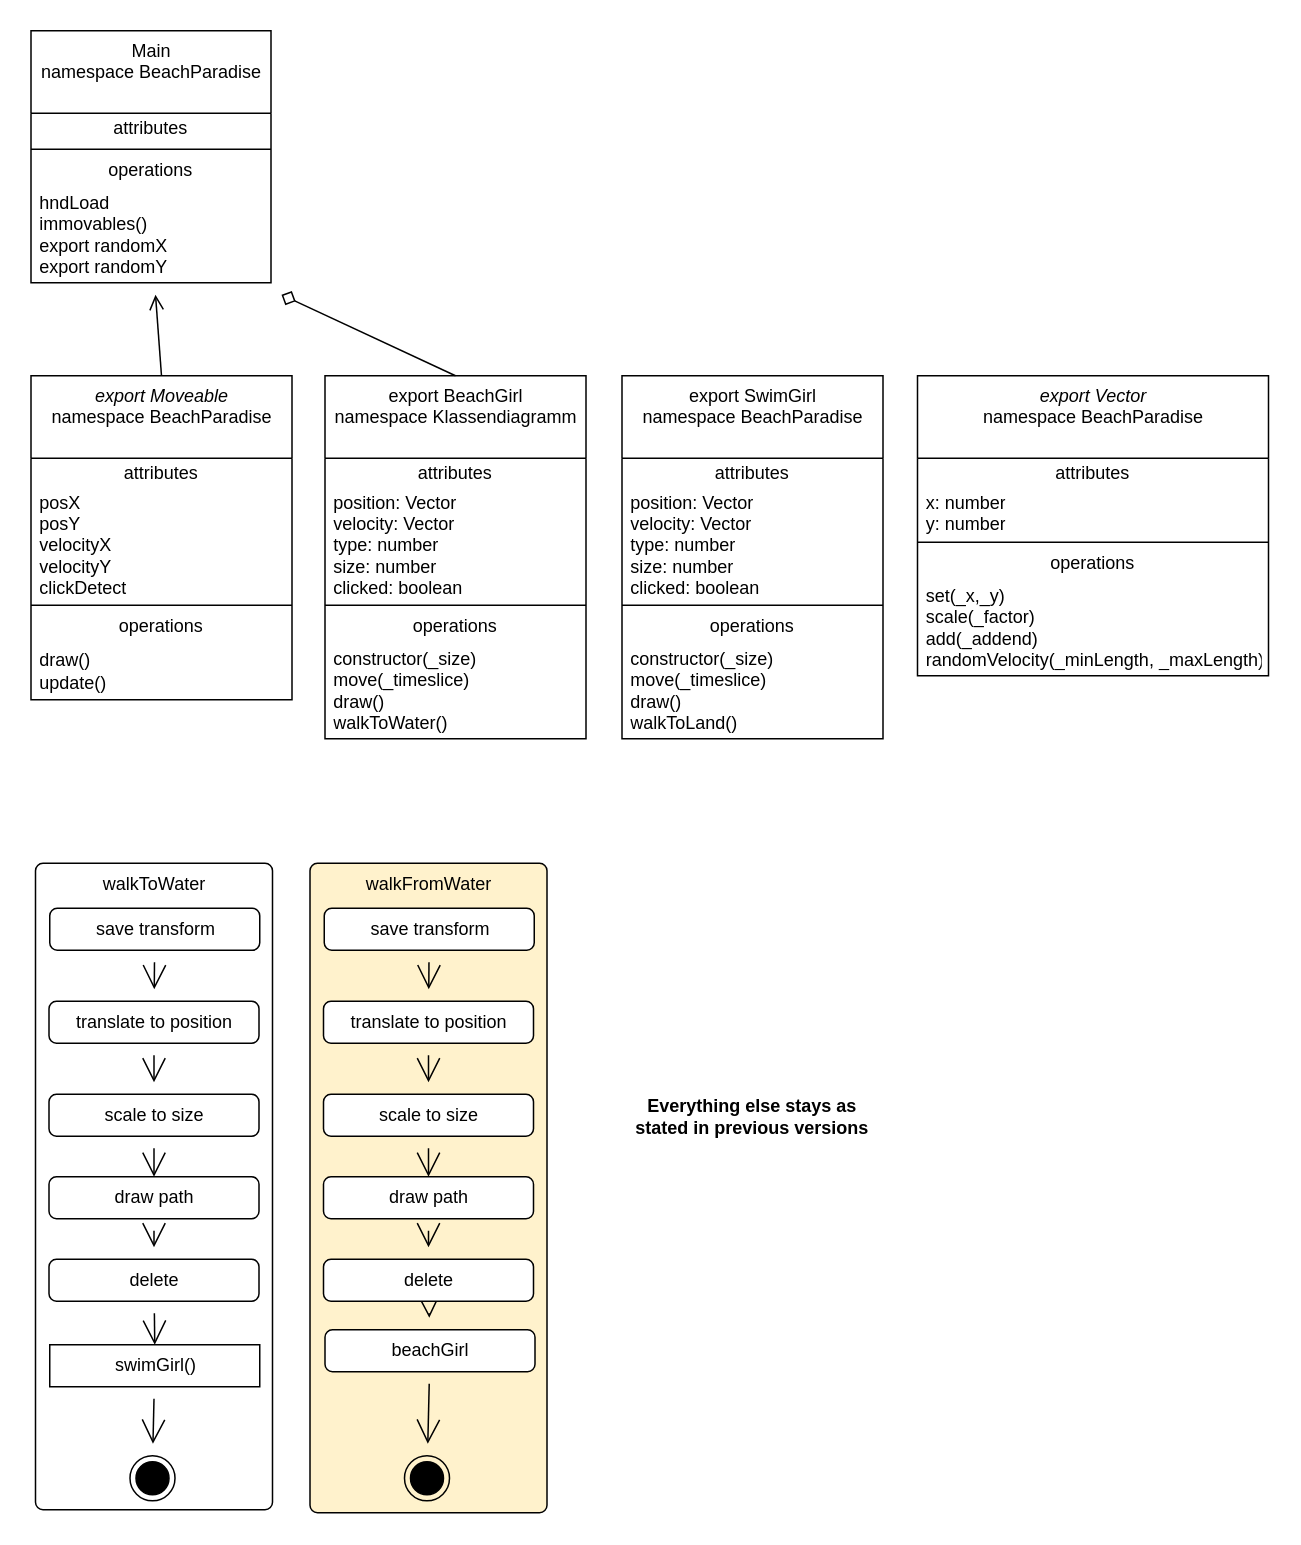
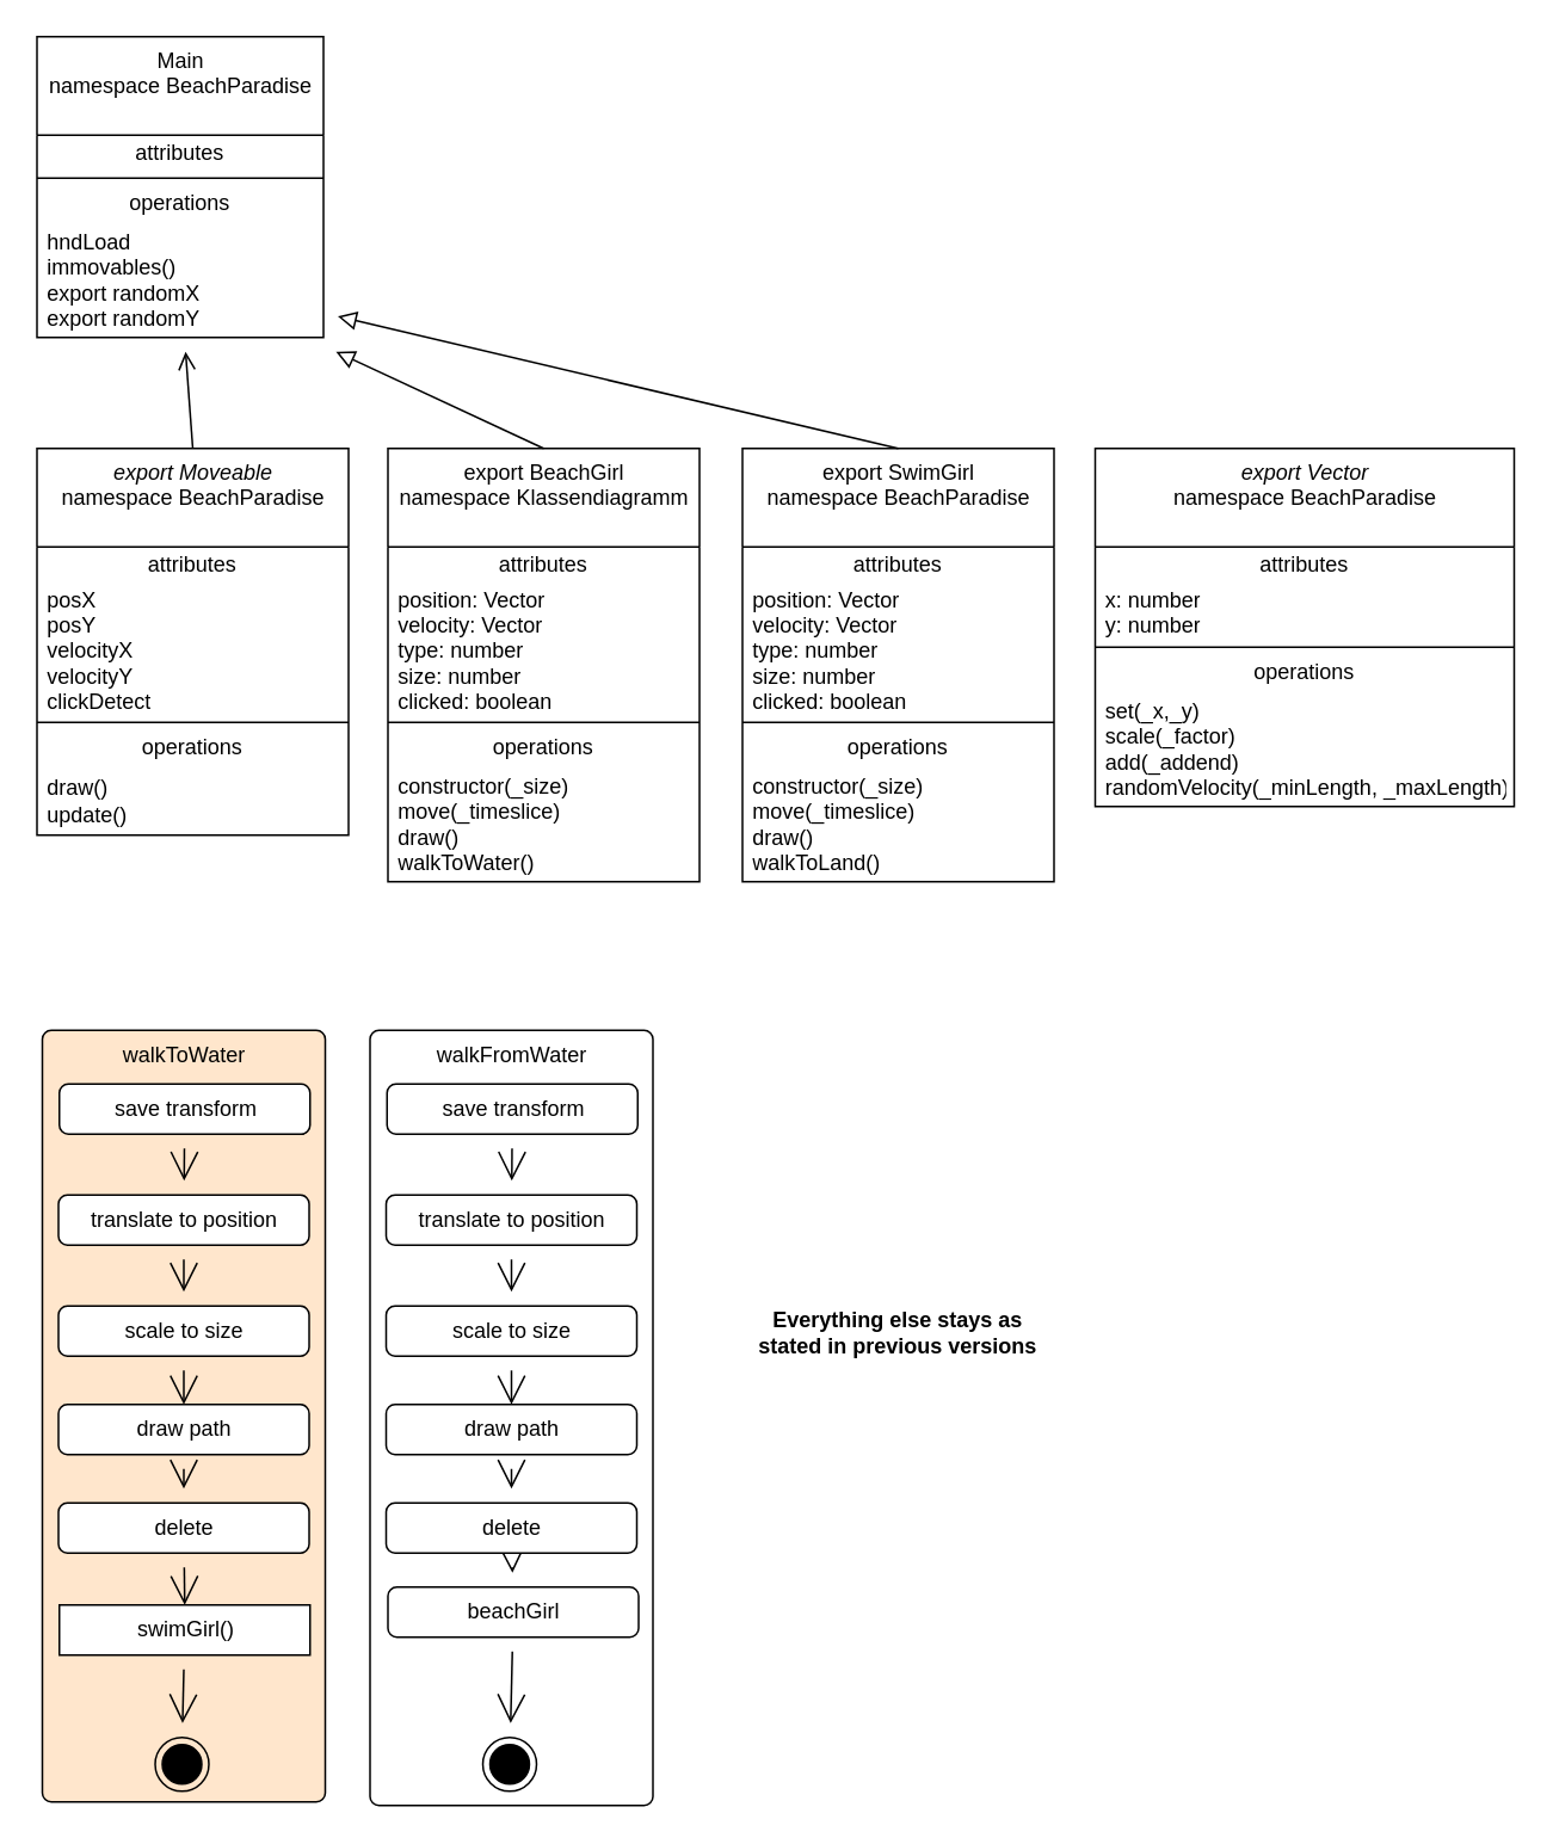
- <mxCell id="21" value="" style="endArrow=diamond;html=1;rounded=0;align=center;verticalAlign=bottom;endFill=0;labelBackgroundColor=none;endSize=8;sourcePerimeterSpacing=8;targetPerimeterSpacing=8;curved=1;exitX=0.5;exitY=0;exitDx=0;exitDy=0;" edge="1" parent="1" source="15" target="6"><mxGeometry relative="1" as="geometry"><mxPoint x="117" y="260" as="sourcePoint" /><mxPoint x="238.6" y="170.585" as="targetPoint" /></mxGeometry></mxCell>
+ <mxCell id="21" value="" style="endArrow=block;html=1;rounded=0;align=center;verticalAlign=bottom;endFill=0;labelBackgroundColor=none;endSize=8;sourcePerimeterSpacing=8;targetPerimeterSpacing=8;curved=1;exitX=0.5;exitY=0;exitDx=0;exitDy=0;" edge="1" parent="1" source="15" target="6"><mxGeometry relative="1" as="geometry"><mxPoint x="117" y="260" as="sourcePoint" /><mxPoint x="238.6" y="170.585" as="targetPoint" /></mxGeometry></mxCell>
+ <mxCell id="29" value="" style="endArrow=block;html=1;rounded=0;align=center;verticalAlign=bottom;endFill=0;labelBackgroundColor=none;endSize=8;sourcePerimeterSpacing=8;targetPerimeterSpacing=8;curved=1;exitX=0.5;exitY=0;exitDx=0;exitDy=0;" edge="1" parent="1" source="23" target="6"><mxGeometry relative="1" as="geometry"><mxPoint x="319" y="260" as="sourcePoint" /><mxPoint x="261.433" y="178" as="targetPoint" /></mxGeometry></mxCell>
+ <mxCell id="30" value="" style="resizable=0;html=1;align=center;verticalAlign=top;labelBackgroundColor=none;hachureGap=4;" connectable="0" vertex="1" parent="29"><mxGeometry relative="1" as="geometry" /></mxCell>
- <mxCell id="37" value="walkToWater" style="html=1;align=center;verticalAlign=top;rounded=1;absoluteArcSize=1;arcSize=10;dashed=0;hachureGap=4;" vertex="1" parent="1"><mxGeometry x="23" y="575" width="158" height="431" as="geometry" /></mxCell>
+ <mxCell id="37" value="walkToWater" style="html=1;align=center;verticalAlign=top;rounded=1;absoluteArcSize=1;arcSize=10;dashed=0;hachureGap=4;fillColor=#ffe6cc;" vertex="1" parent="1"><mxGeometry x="23" y="575" width="158" height="431" as="geometry" /></mxCell>
- <mxCell id="49" value="walkFromWater" style="html=1;align=center;verticalAlign=top;rounded=1;absoluteArcSize=1;arcSize=10;dashed=0;hachureGap=4;fillColor=#fff2cc;" vertex="1" parent="1"><mxGeometry x="206" y="575" width="158" height="433" as="geometry" /></mxCell>
+ <mxCell id="49" value="walkFromWater" style="html=1;align=center;verticalAlign=top;rounded=1;absoluteArcSize=1;arcSize=10;dashed=0;hachureGap=4;" vertex="1" parent="1"><mxGeometry x="206" y="575" width="158" height="433" as="geometry" /></mxCell>
